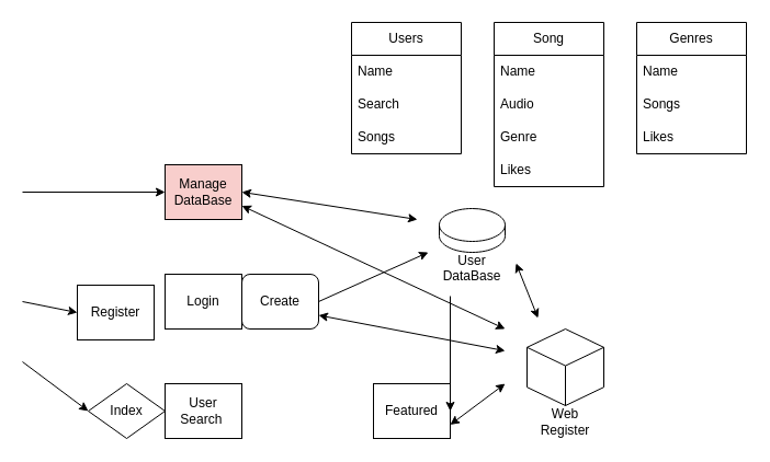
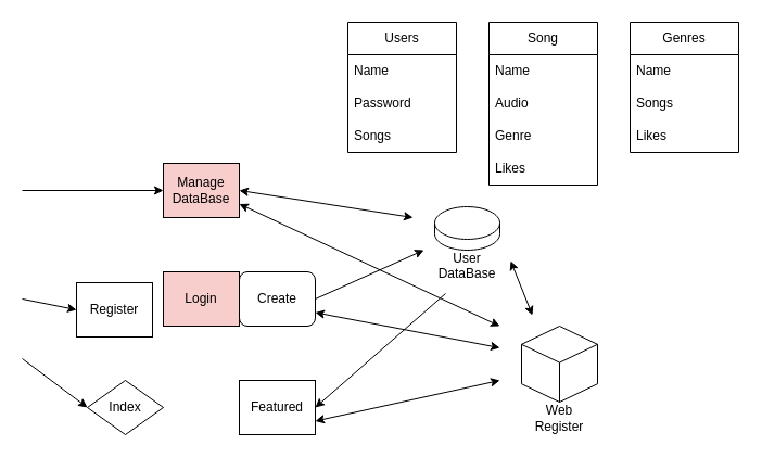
- <mxCell id="22" value="Search" style="text;strokeColor=none;fillColor=none;align=left;verticalAlign=middle;spacingLeft=4;spacingRight=4;overflow=hidden;points=[[0,0.5],[1,0.5]];portConstraint=eastwest;rotatable=0;whiteSpace=wrap;html=1;" vertex="1" parent="20"><mxGeometry y="60" width="100" height="30" as="geometry" /></mxCell>
+ <mxCell id="22" value="Password" style="text;strokeColor=none;fillColor=none;align=left;verticalAlign=middle;spacingLeft=4;spacingRight=4;overflow=hidden;points=[[0,0.5],[1,0.5]];portConstraint=eastwest;rotatable=0;whiteSpace=wrap;html=1;" vertex="1" parent="20"><mxGeometry y="60" width="100" height="30" as="geometry" /></mxCell>
- <mxCell id="4" value="Login" style="rounded=0;whiteSpace=wrap;html=1;" vertex="1" parent="1"><mxGeometry x="150" y="250" width="70" height="50" as="geometry" /></mxCell>
+ <mxCell id="4" value="Login" style="rounded=0;whiteSpace=wrap;html=1;fillColor=#f8cecc;" vertex="1" parent="1"><mxGeometry x="150" y="250" width="70" height="50" as="geometry" /></mxCell>
- <mxCell id="10" value="User Search&amp;nbsp;" style="rounded=0;whiteSpace=wrap;html=1;" vertex="1" parent="1"><mxGeometry x="150" y="350" width="70" height="50" as="geometry" /></mxCell>
- <mxCell id="11" value="Featured" style="rounded=0;whiteSpace=wrap;html=1;" vertex="1" parent="1"><mxGeometry x="340" y="350" width="70" height="50" as="geometry" /></mxCell>
+ <mxCell id="11" value="Featured" style="rounded=0;whiteSpace=wrap;html=1;" vertex="1" parent="1"><mxGeometry x="220" y="350" width="70" height="50" as="geometry" /></mxCell>
